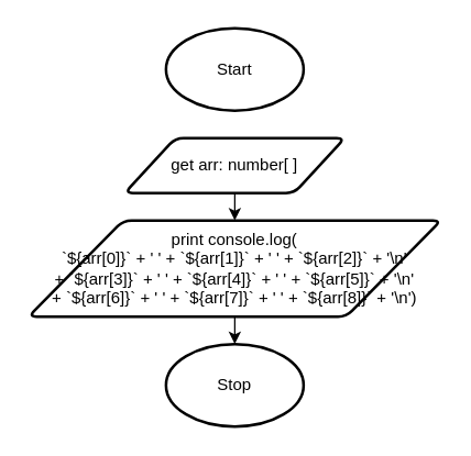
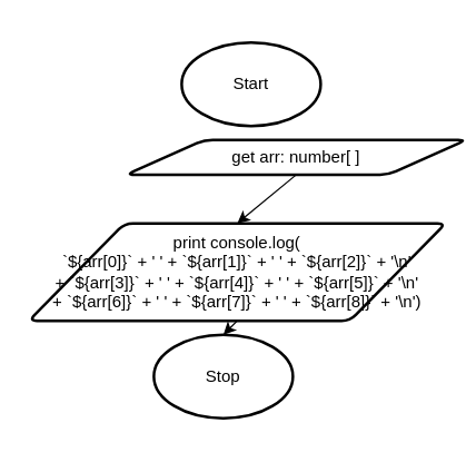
- <mxCell id="2" value="Start" style="strokeWidth=2;html=1;shape=mxgraph.flowchart.start_1;whiteSpace=wrap;" parent="1" vertex="1"><mxGeometry x="120" y="20" width="100" height="60" as="geometry" /></mxCell>
+ <mxCell id="2" value="Start" style="strokeWidth=2;html=1;shape=mxgraph.flowchart.start_1;whiteSpace=wrap;" parent="1" vertex="1"><mxGeometry x="130" y="30" width="100" height="60" as="geometry" /></mxCell>
- <mxCell id="4" value="get arr: number[ ]" style="shape=parallelogram;html=1;strokeWidth=2;perimeter=parallelogramPerimeter;whiteSpace=wrap;rounded=1;arcSize=12;size=0.23;" parent="1" vertex="1"><mxGeometry x="90" y="100" width="160" height="40" as="geometry" /></mxCell>
+ <mxCell id="4" value="get arr: number[ ]" style="shape=parallelogram;html=1;strokeWidth=2;perimeter=parallelogramPerimeter;whiteSpace=wrap;rounded=1;arcSize=12;size=0.23;" parent="1" vertex="1"><mxGeometry x="90" y="100" width="245" height="25" as="geometry" /></mxCell>
- <mxCell id="5" value="Stop" style="strokeWidth=2;html=1;shape=mxgraph.flowchart.start_1;whiteSpace=wrap;" parent="1" vertex="1"><mxGeometry x="120" y="250" width="100" height="60" as="geometry" /></mxCell>
+ <mxCell id="5" value="Stop" style="strokeWidth=2;html=1;shape=mxgraph.flowchart.start_1;whiteSpace=wrap;" parent="1" vertex="1"><mxGeometry x="110" y="240" width="100" height="60" as="geometry" /></mxCell>
